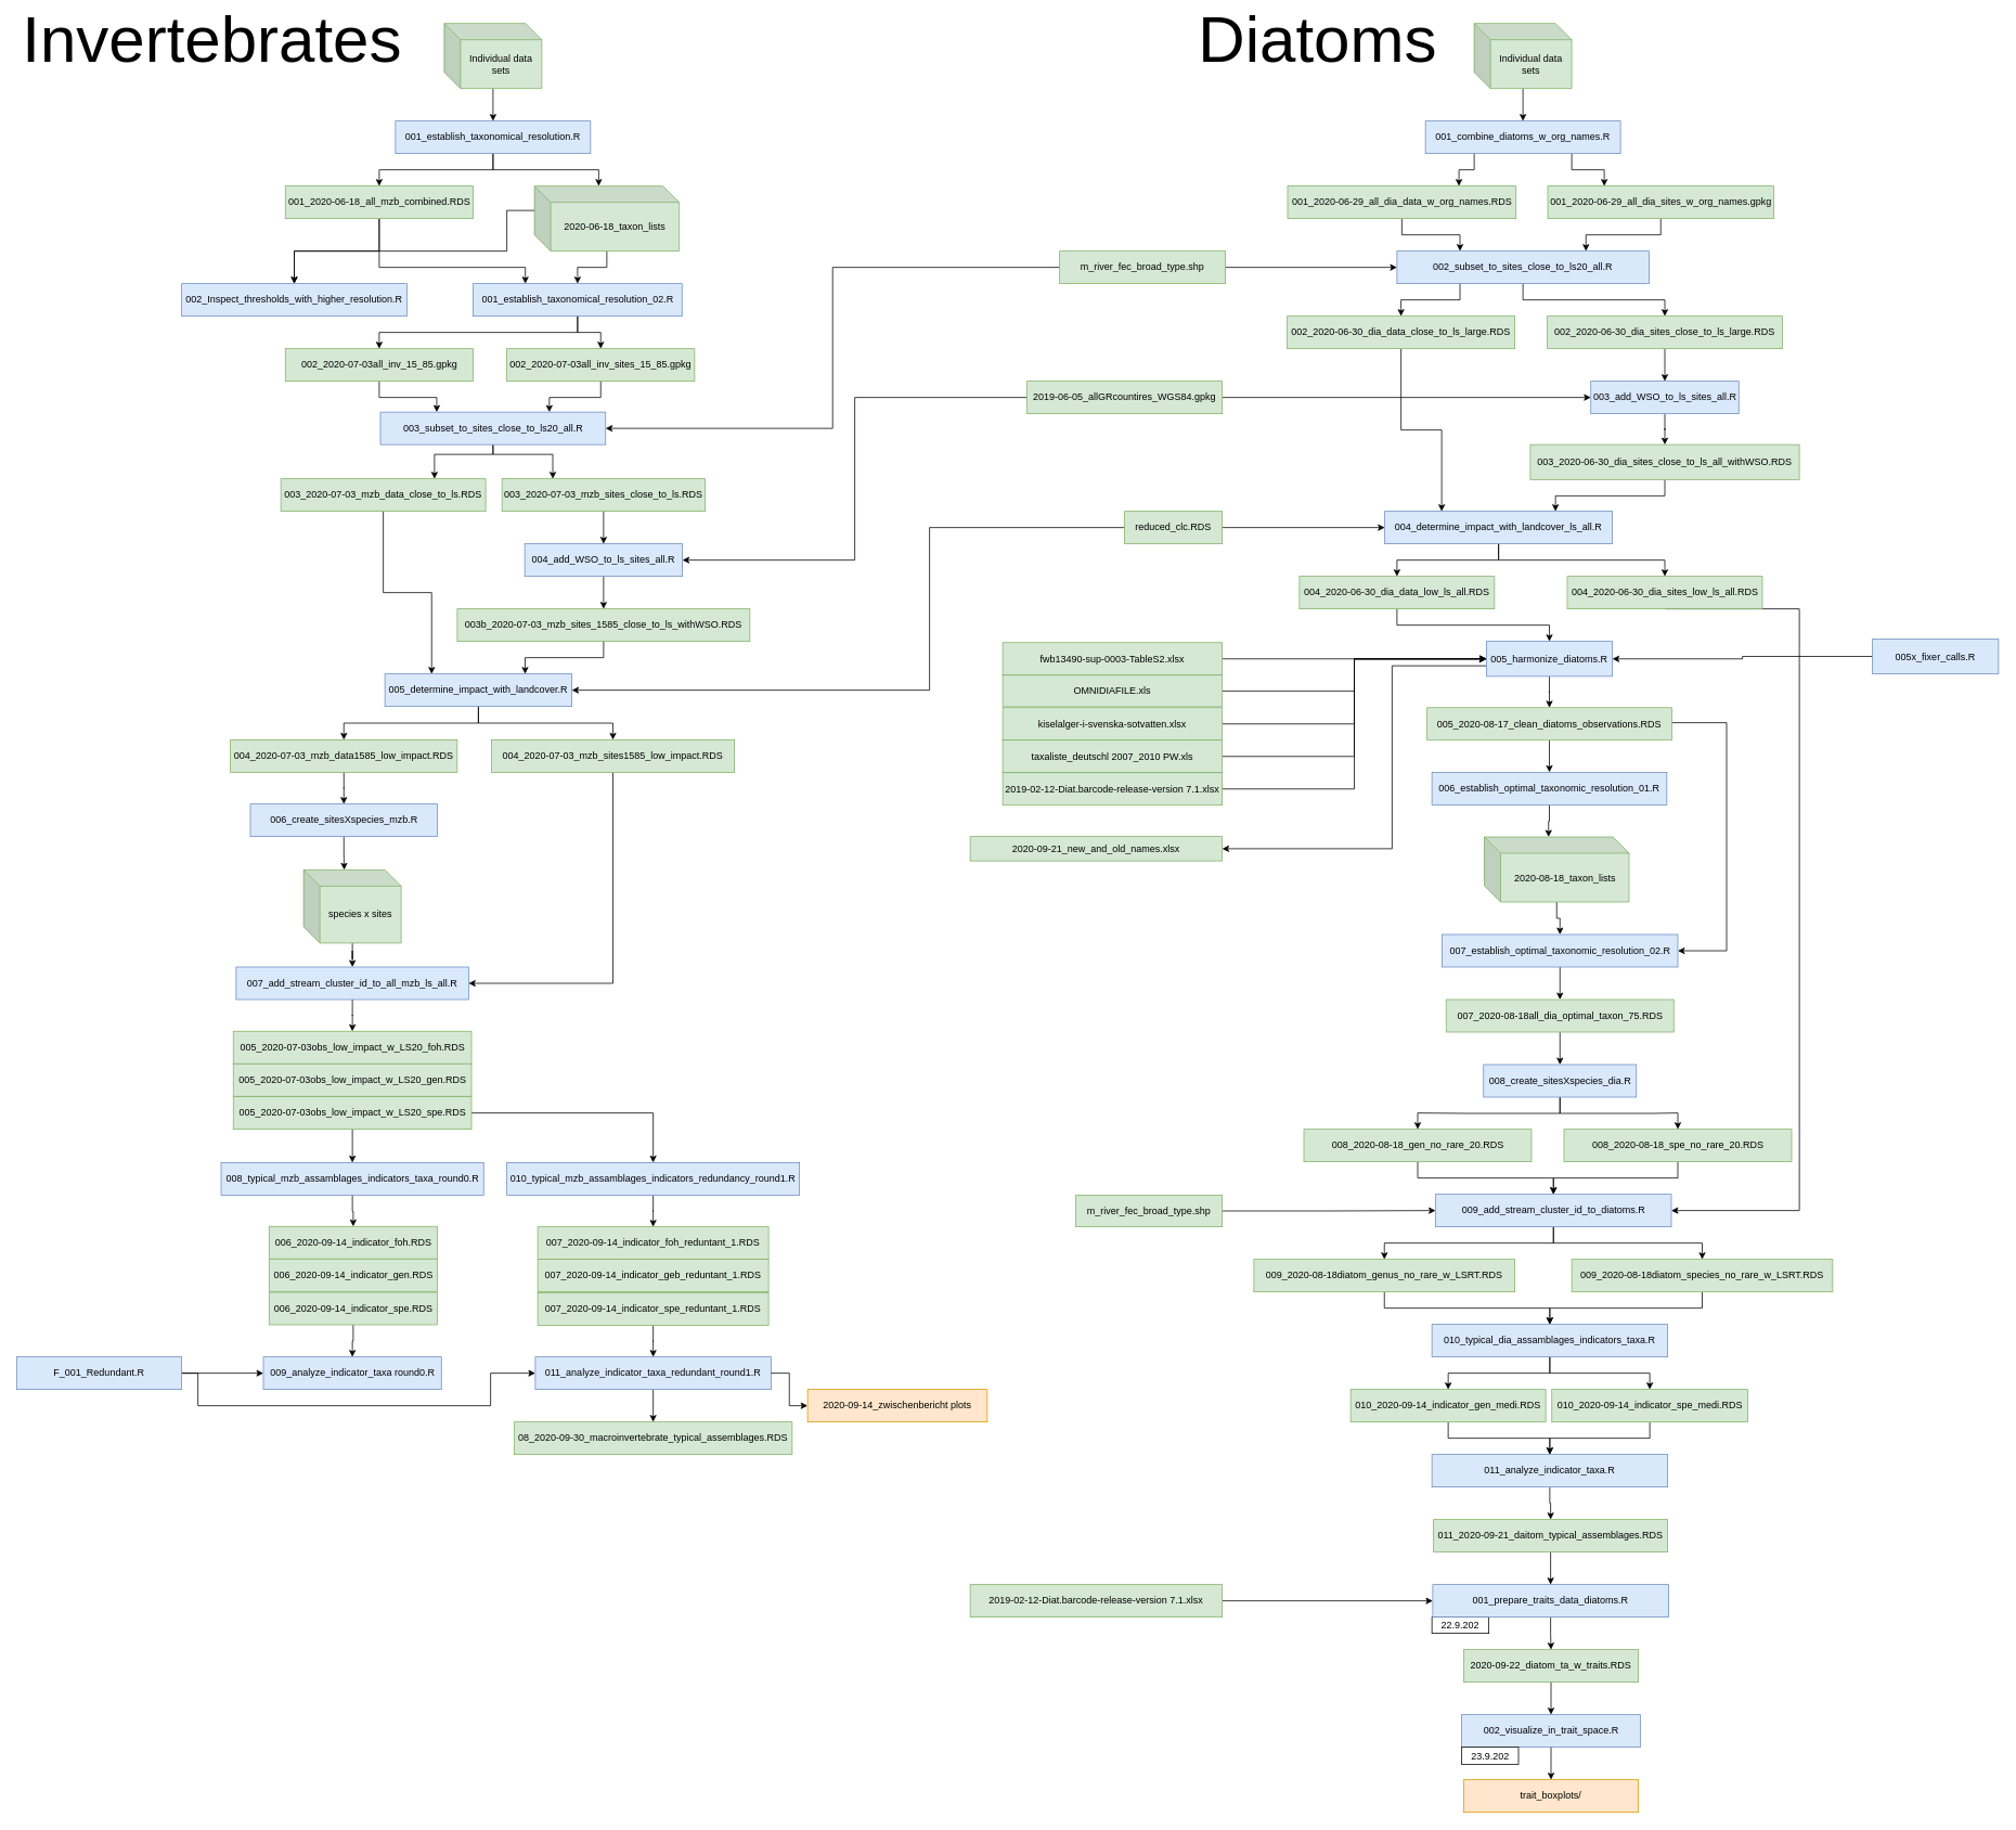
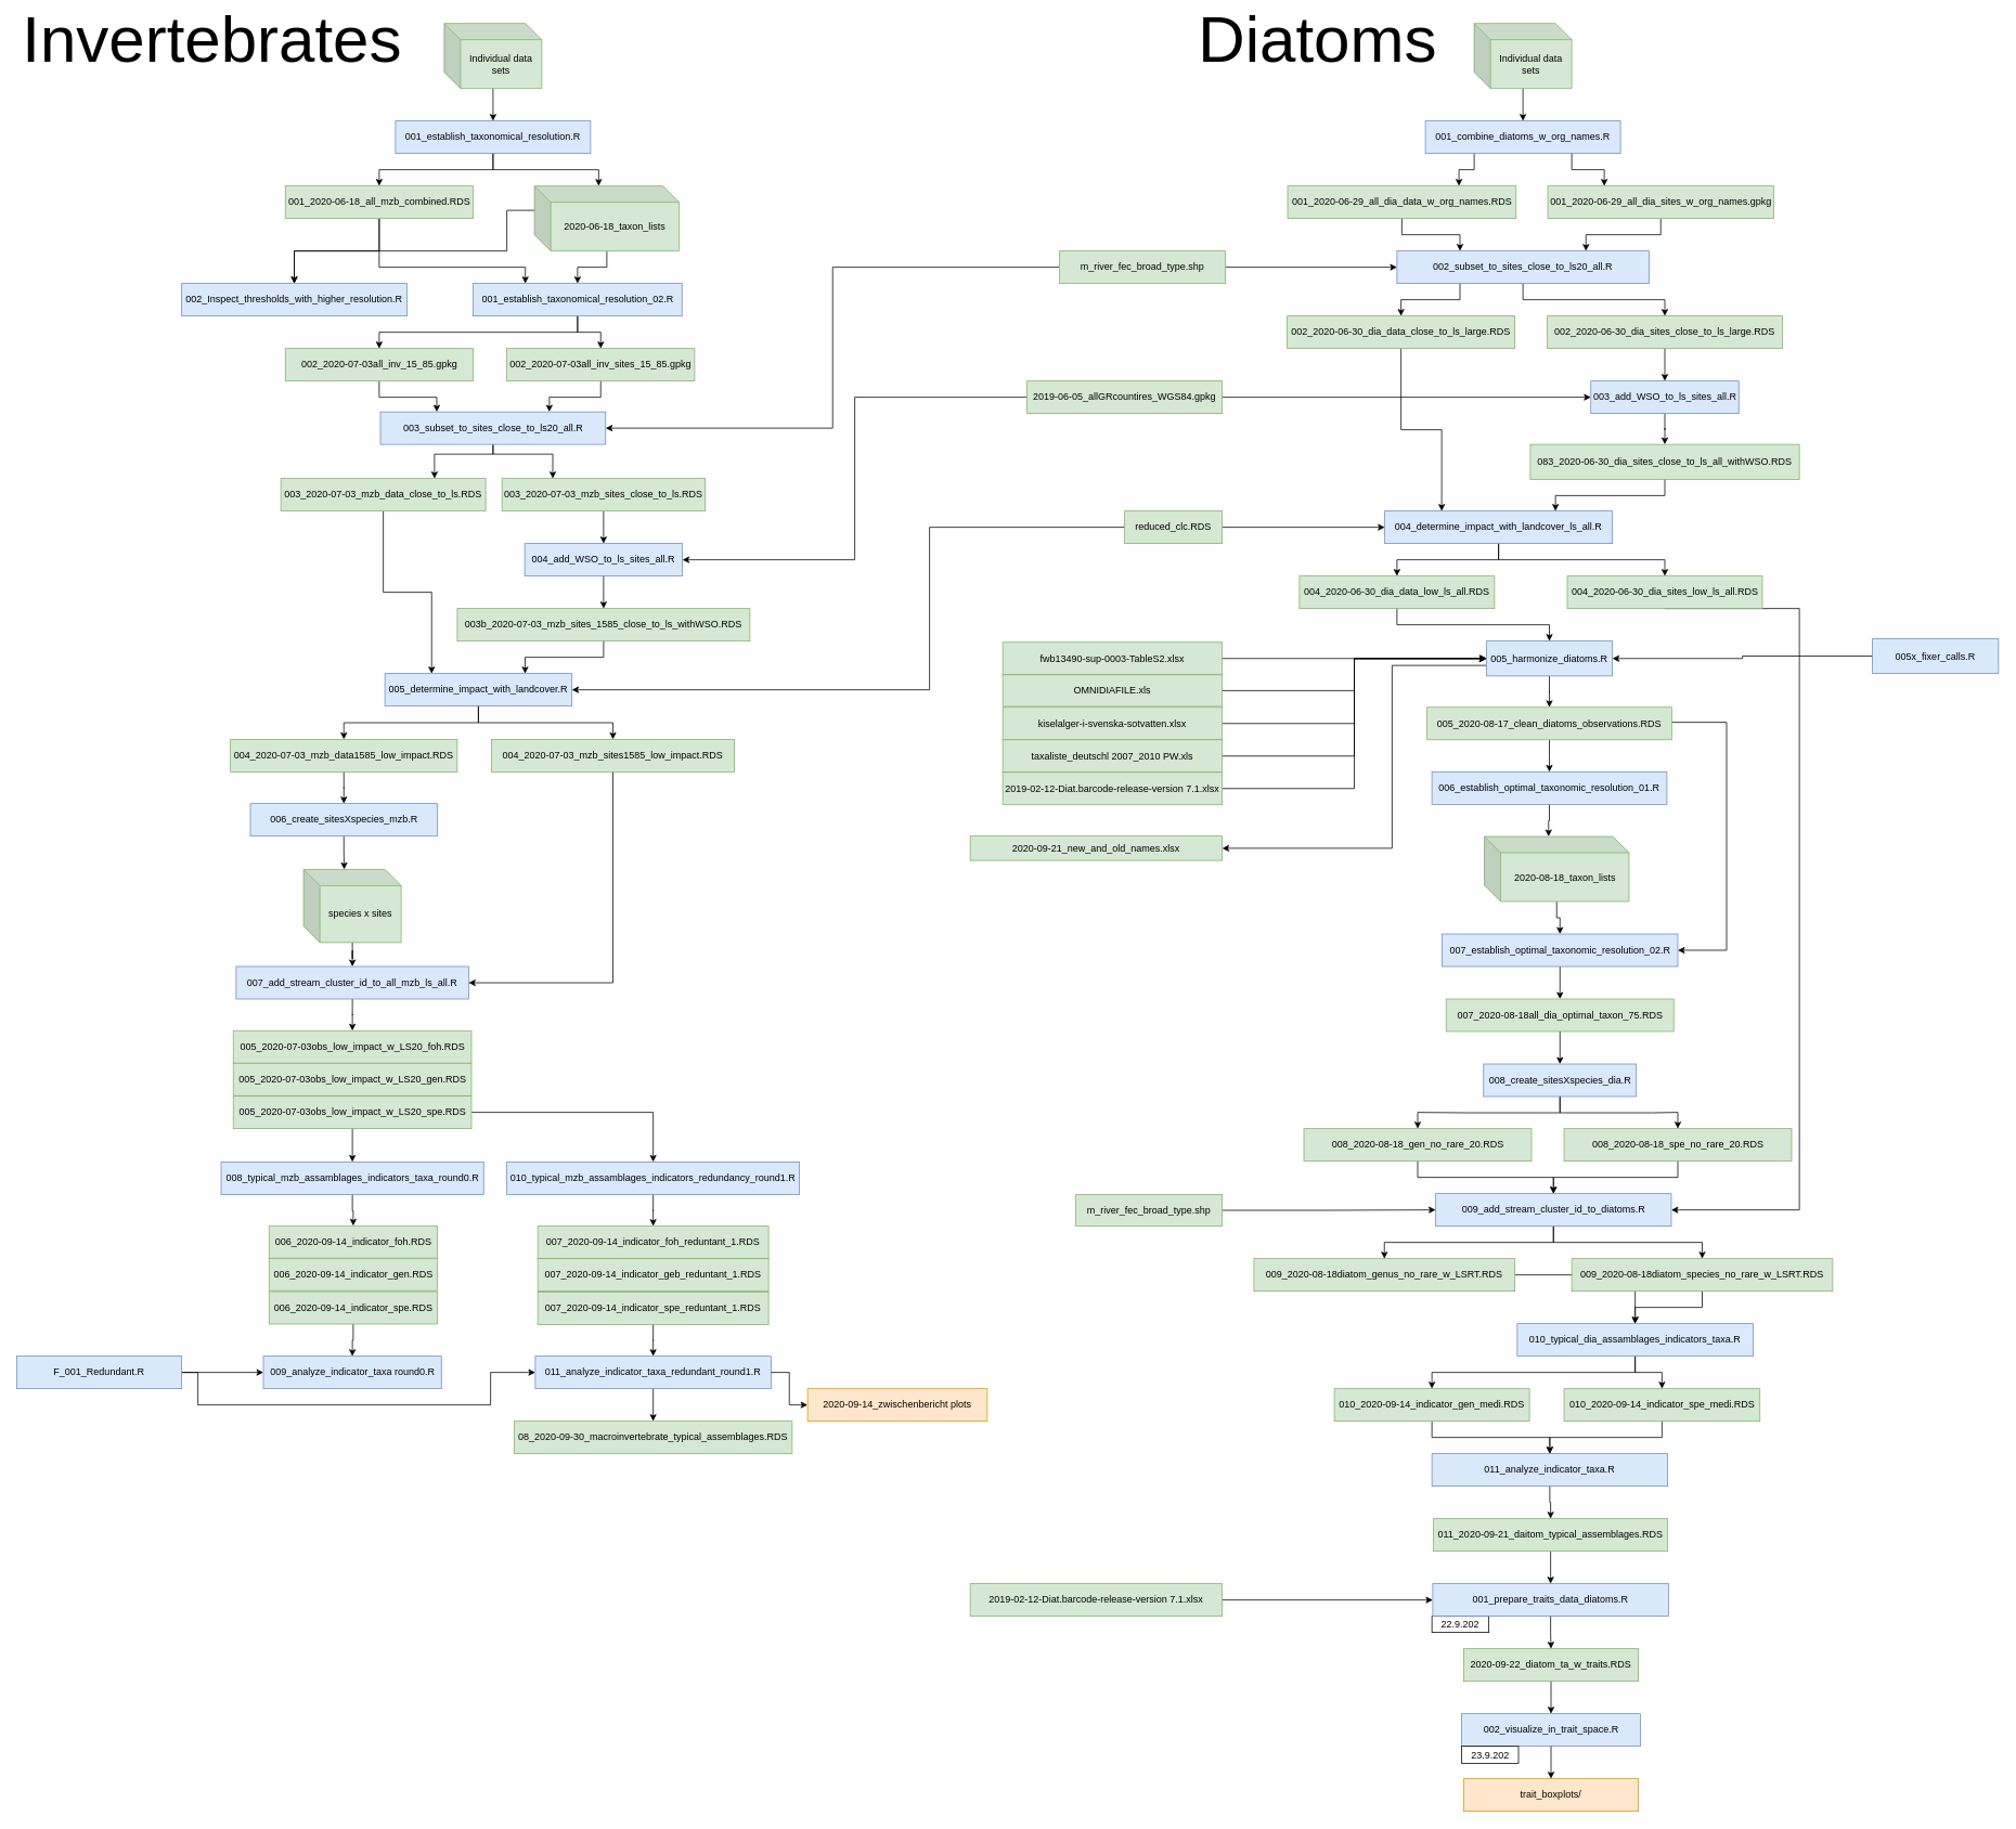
- <mxCell id="13" value="003_2020-06-30_dia_sites_close_to_ls_all_withWSO.RDS" style="rounded=0;whiteSpace=wrap;html=1;fillColor=#d5e8d4;strokeColor=#82b366;" parent="1" vertex="1"><mxGeometry x="1882" y="538" width="331" height="43" as="geometry" /></mxCell>
+ <mxCell id="13" value="083_2020-06-30_dia_sites_close_to_ls_all_withWSO.RDS" style="rounded=0;whiteSpace=wrap;html=1;fillColor=#d5e8d4;strokeColor=#82b366;" parent="1" vertex="1"><mxGeometry x="1882" y="538" width="331" height="43" as="geometry" /></mxCell>
- <mxCell id="67" value="&lt;span style=&quot;text-align: left&quot;&gt;&lt;span style=&quot;white-space: nowrap&quot;&gt;010_typical_dia_assamblages_indicators_taxa.R&lt;/span&gt;&lt;/span&gt;" style="rounded=0;whiteSpace=wrap;html=1;fillColor=#dae8fc;strokeColor=#6c8ebf;" parent="1" vertex="1"><mxGeometry x="1761" y="1620" width="290" height="40" as="geometry" /></mxCell>
+ <mxCell id="67" value="&lt;span style=&quot;text-align: left&quot;&gt;&lt;span style=&quot;white-space: nowrap&quot;&gt;010_typical_dia_assamblages_indicators_taxa.R&lt;/span&gt;&lt;/span&gt;" style="rounded=0;whiteSpace=wrap;html=1;fillColor=#dae8fc;strokeColor=#6c8ebf;" parent="1" vertex="1"><mxGeometry x="1866" y="1620" width="290" height="40" as="geometry" /></mxCell>
- <mxCell id="85" value="010_2020-09-14_indicator_gen_medi.RDS" style="rounded=0;whiteSpace=wrap;html=1;fillColor=#d5e8d4;strokeColor=#82b366;" parent="1" vertex="1"><mxGeometry x="1661" y="1700" width="240" height="40" as="geometry" /></mxCell>
+ <mxCell id="85" value="010_2020-09-14_indicator_gen_medi.RDS" style="rounded=0;whiteSpace=wrap;html=1;fillColor=#d5e8d4;strokeColor=#82b366;" parent="1" vertex="1"><mxGeometry x="1641" y="1700" width="240" height="40" as="geometry" /></mxCell>
- <mxCell id="87" value="010_2020-09-14_indicator_spe_medi.RDS" style="rounded=0;whiteSpace=wrap;html=1;fillColor=#d5e8d4;strokeColor=#82b366;" parent="1" vertex="1"><mxGeometry x="1908.5" y="1700" width="241" height="40" as="geometry" /></mxCell>
+ <mxCell id="87" value="010_2020-09-14_indicator_spe_medi.RDS" style="rounded=0;whiteSpace=wrap;html=1;fillColor=#d5e8d4;strokeColor=#82b366;" parent="1" vertex="1"><mxGeometry x="1923.5" y="1700" width="241" height="40" as="geometry" /></mxCell>
